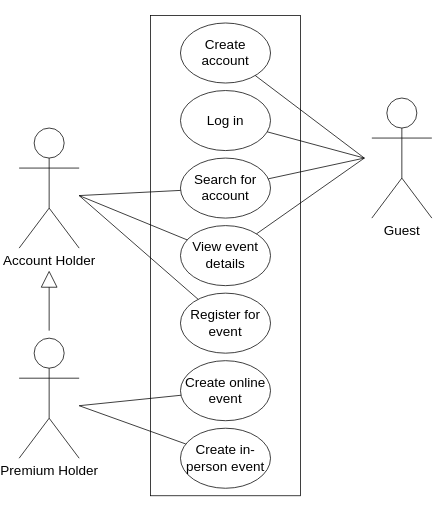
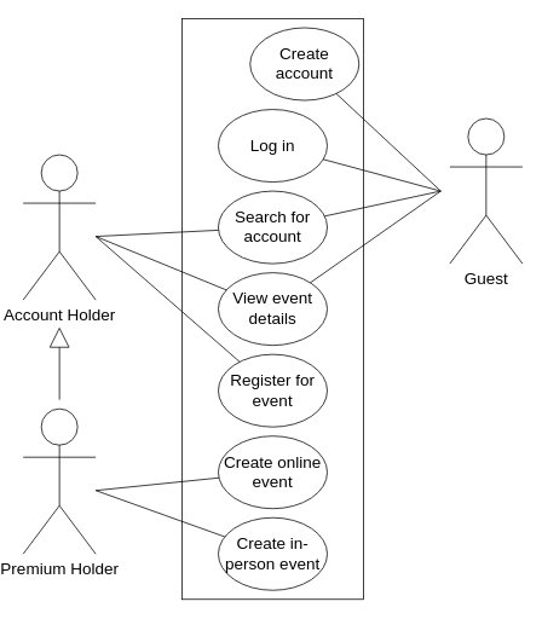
- <mxCell id="19" value="&lt;font style=&quot;font-size: 18px;&quot;&gt;Create account&lt;br style=&quot;font-size: 18px;&quot;&gt;&lt;/font&gt;" style="ellipse;whiteSpace=wrap;html=1;verticalAlign=middle;fontSize=18;" parent="1" vertex="1"><mxGeometry x="235" y="30" width="120" height="80" as="geometry" /></mxCell>
+ <mxCell id="19" value="&lt;font style=&quot;font-size: 18px;&quot;&gt;Create account&lt;br style=&quot;font-size: 18px;&quot;&gt;&lt;/font&gt;" style="ellipse;whiteSpace=wrap;html=1;verticalAlign=middle;fontSize=18;" parent="1" vertex="1"><mxGeometry x="270" y="30" width="120" height="80" as="geometry" /></mxCell>
